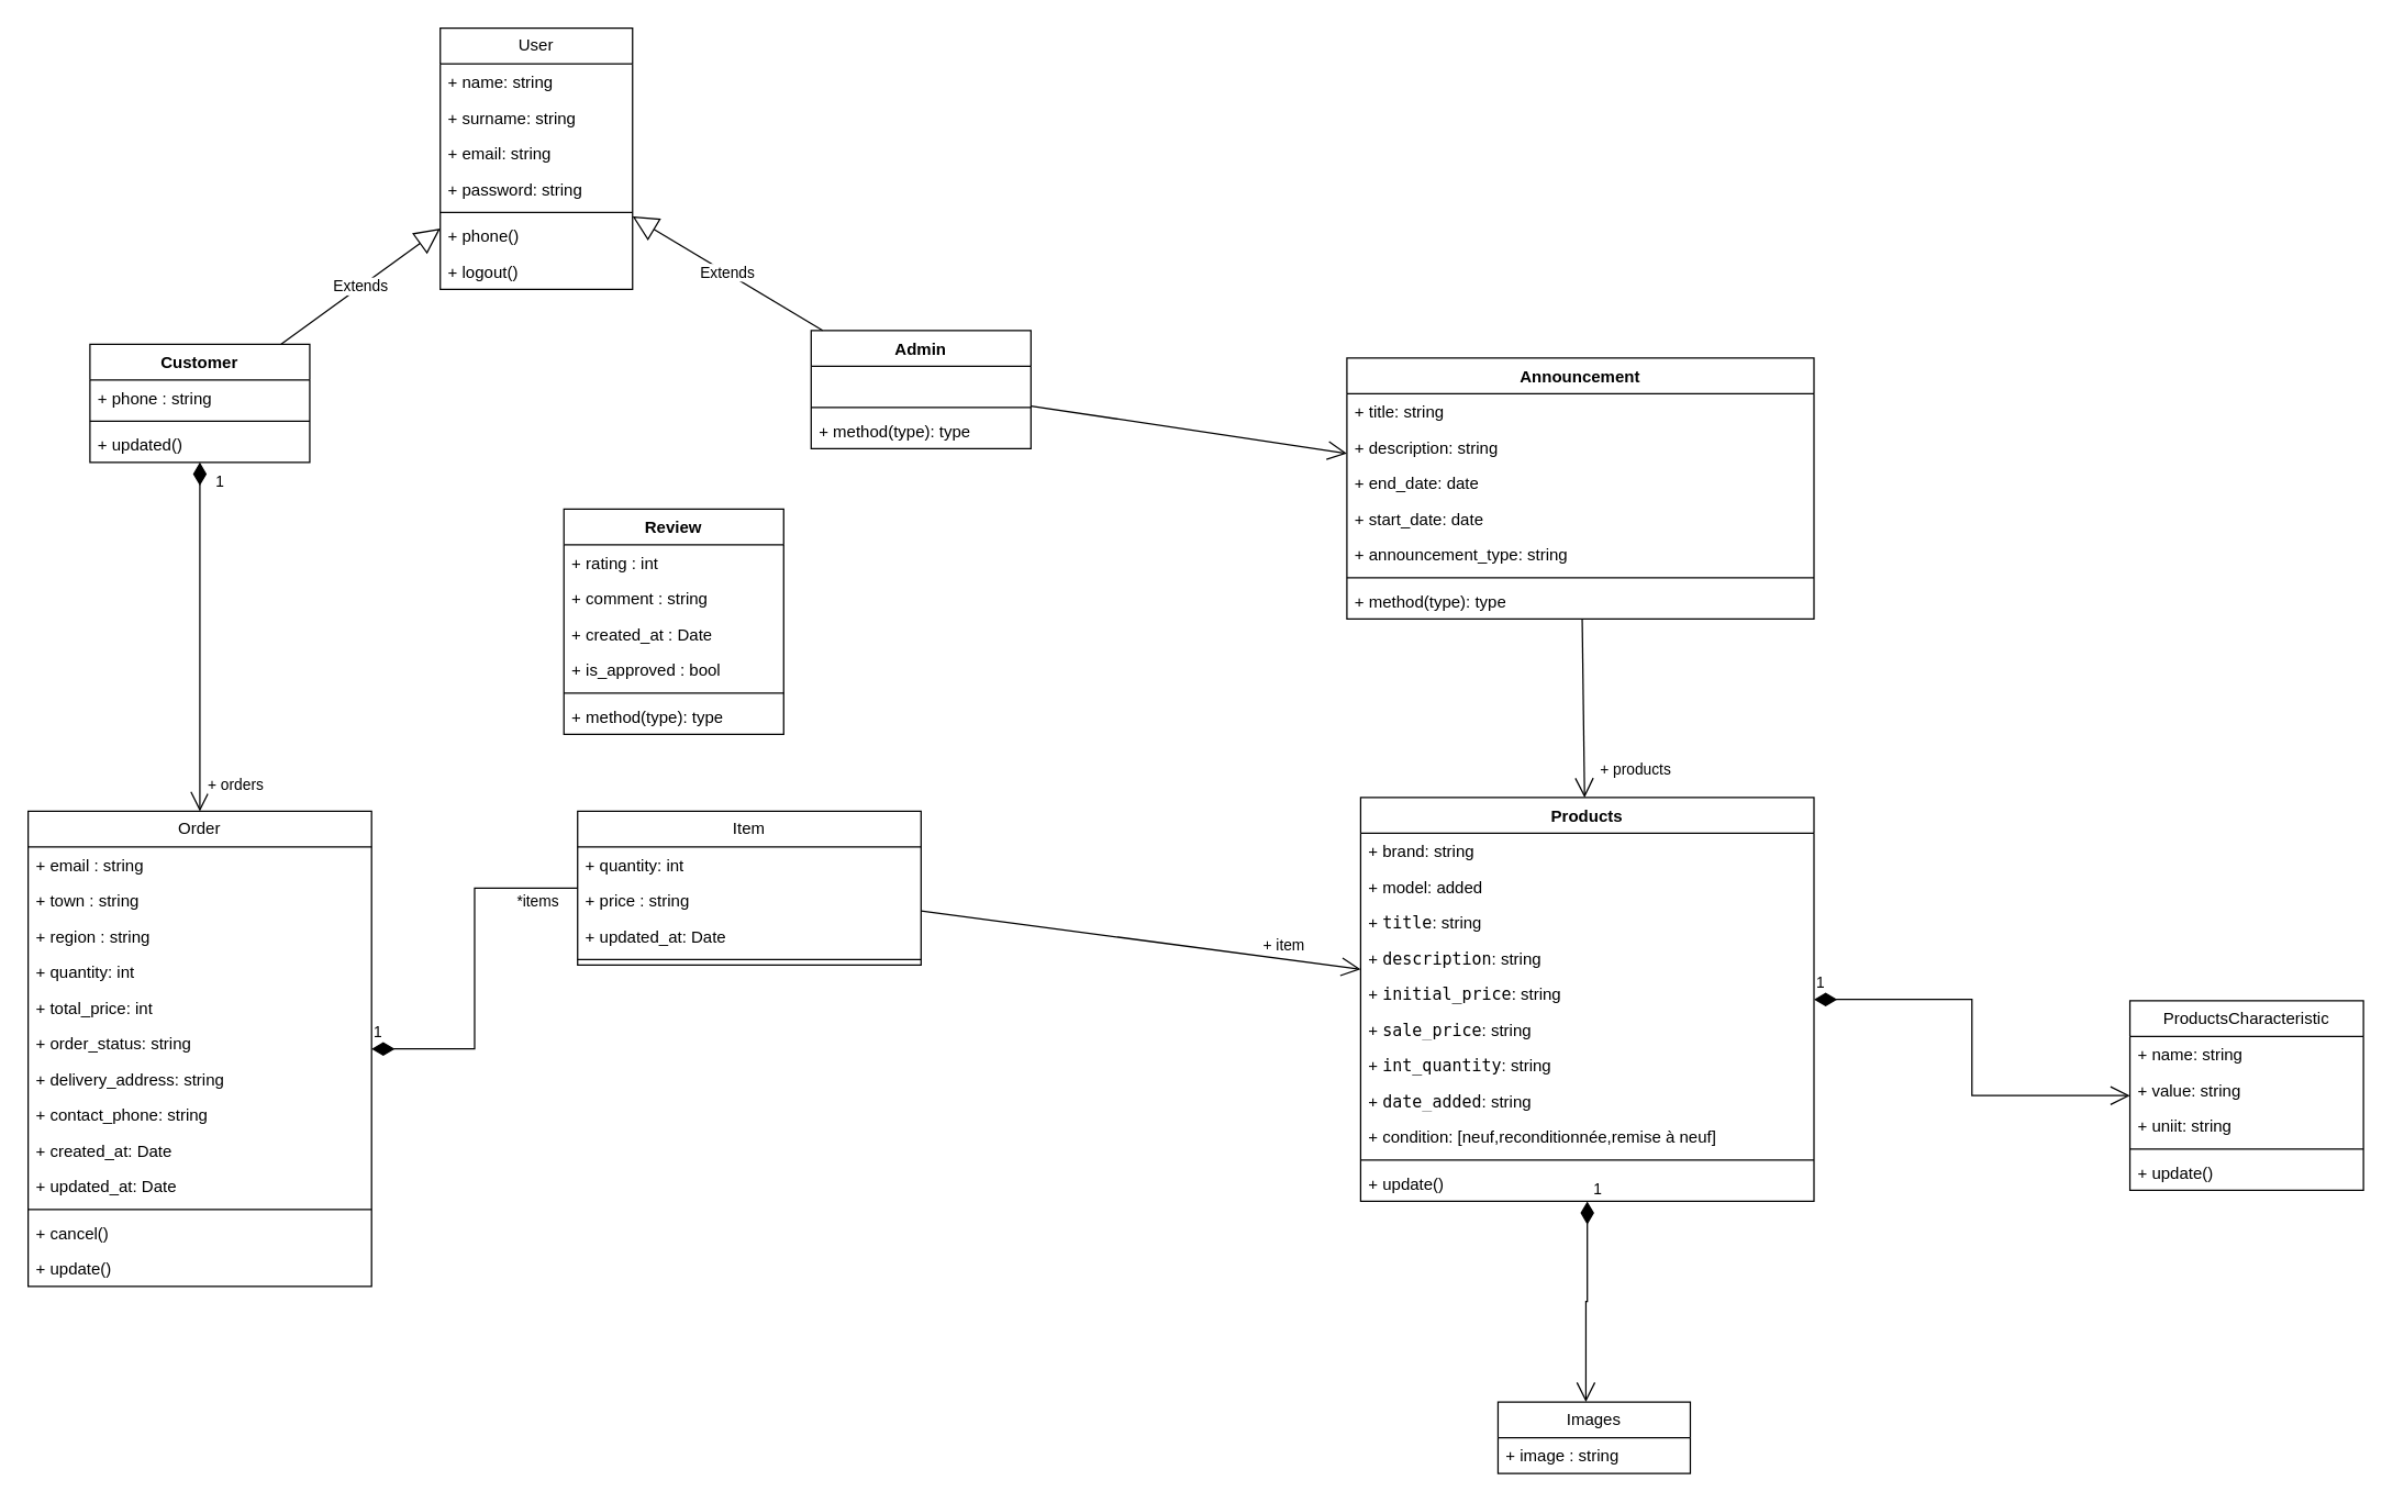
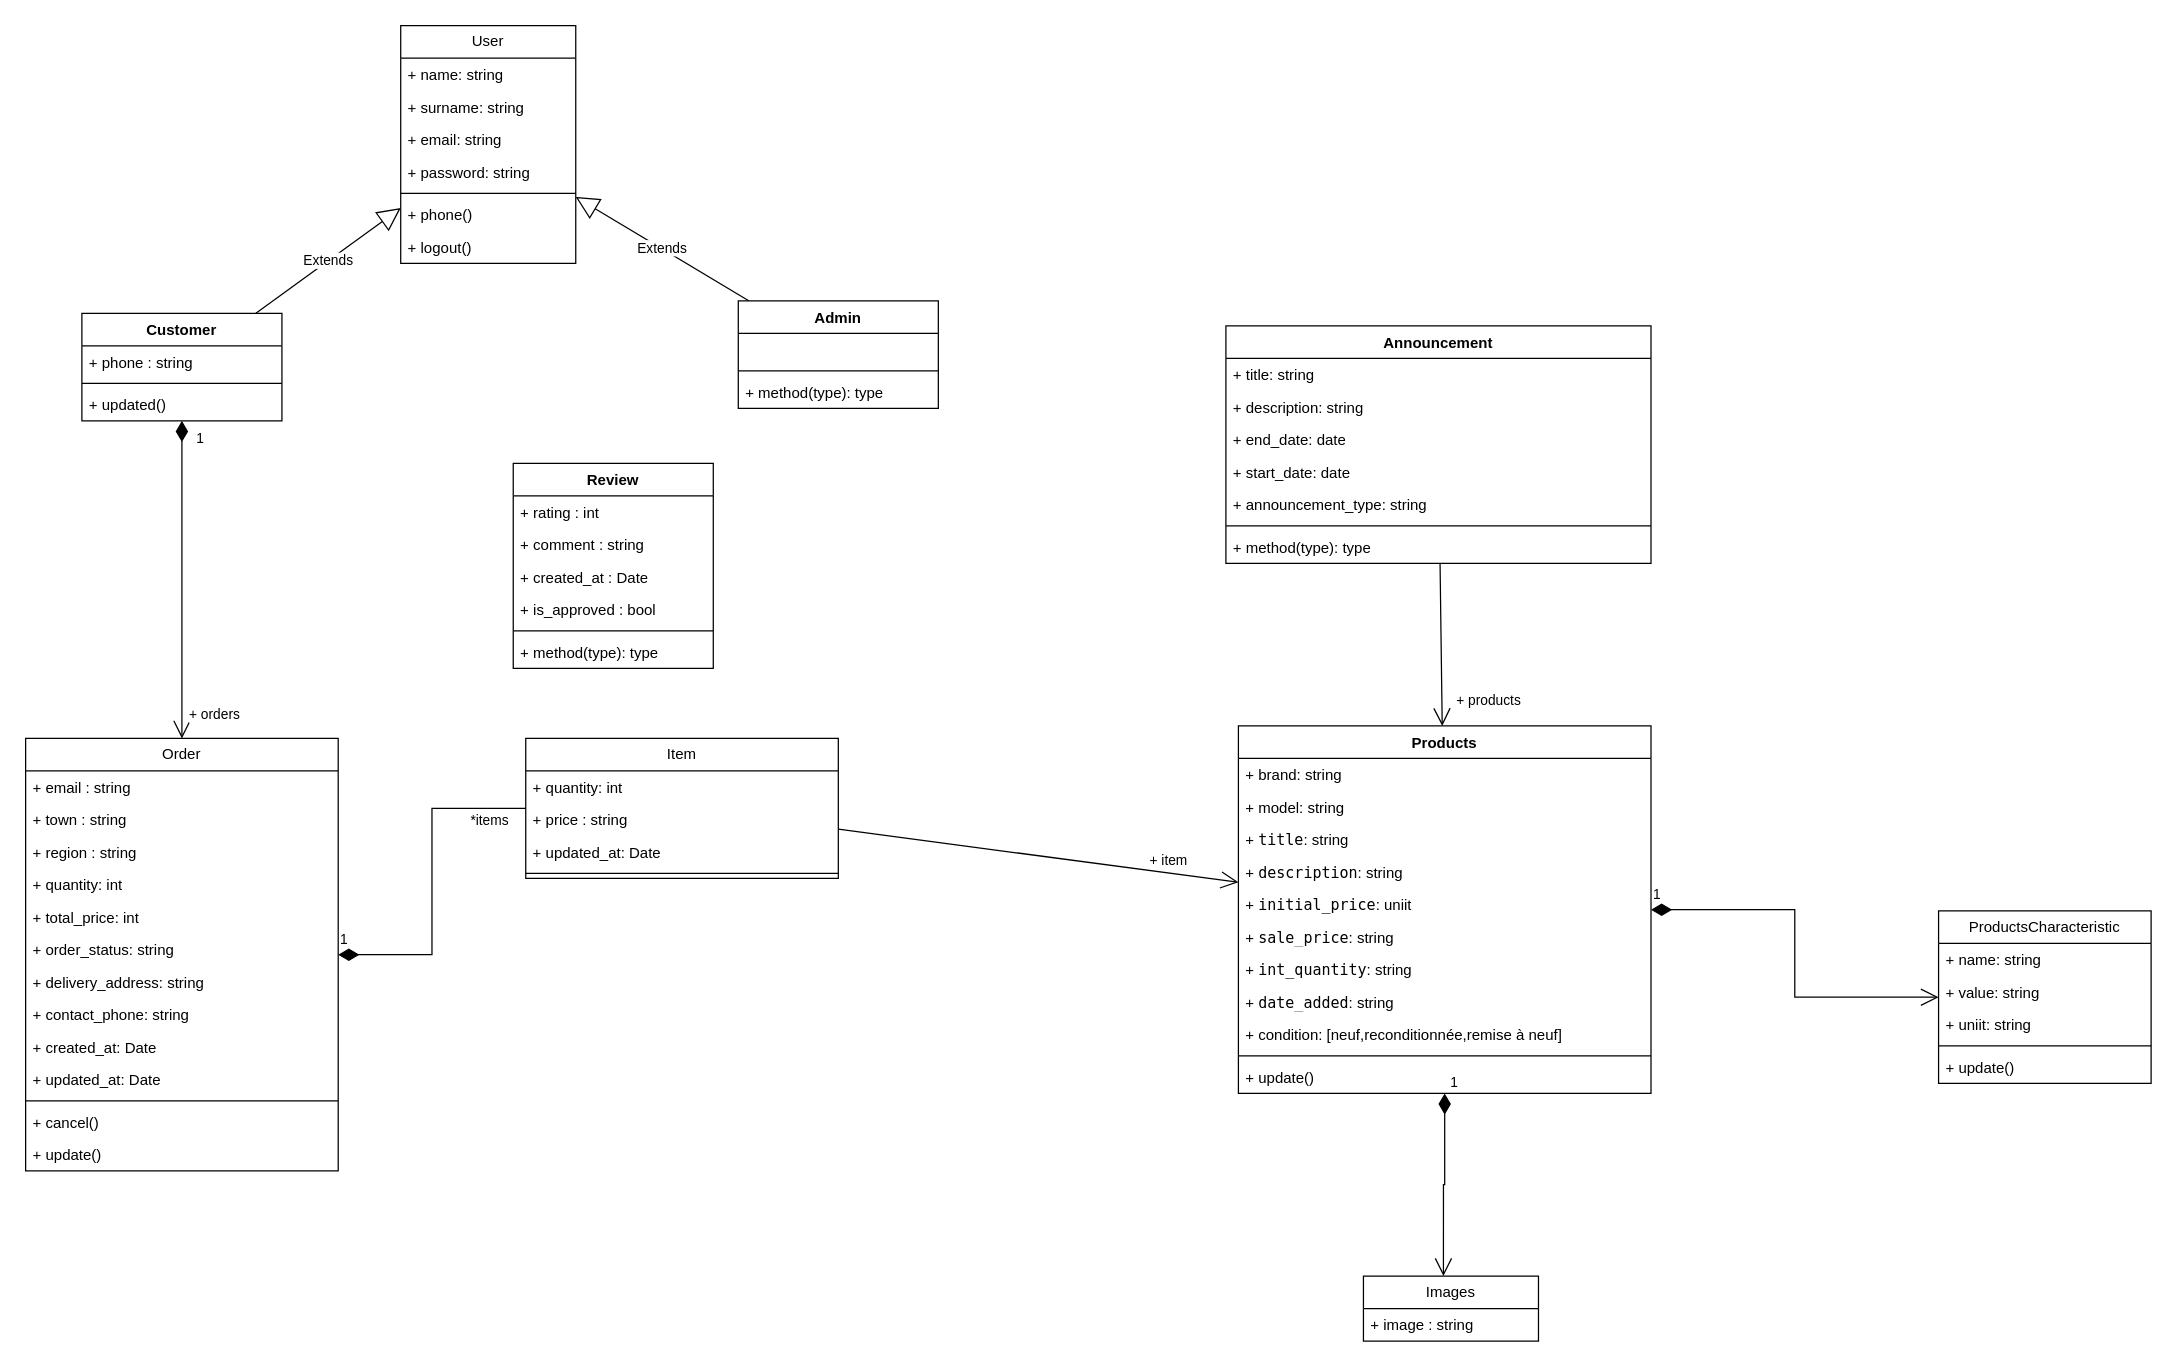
- <mxCell id="78" value="" style="endArrow=open;endFill=1;endSize=12;html=1;rounded=0;" edge="1" parent="1" source="10" target="70"><mxGeometry width="160" relative="1" as="geometry"><mxPoint x="630" y="470" as="sourcePoint" /><mxPoint x="790" y="470" as="targetPoint" /></mxGeometry></mxCell>
- <mxCell id="22" value="+&amp;nbsp;model: added" style="text;strokeColor=none;fillColor=none;align=left;verticalAlign=top;spacingLeft=4;spacingRight=4;overflow=hidden;rotatable=0;points=[[0,0.5],[1,0.5]];portConstraint=eastwest;whiteSpace=wrap;html=1;" vertex="1" parent="20"><mxGeometry y="52" width="330" height="26" as="geometry" /></mxCell>
+ <mxCell id="22" value="+&amp;nbsp;model: string" style="text;strokeColor=none;fillColor=none;align=left;verticalAlign=top;spacingLeft=4;spacingRight=4;overflow=hidden;rotatable=0;points=[[0,0.5],[1,0.5]];portConstraint=eastwest;whiteSpace=wrap;html=1;" vertex="1" parent="20"><mxGeometry y="52" width="330" height="26" as="geometry" /></mxCell>
- <mxCell id="25" value="+&amp;nbsp;&lt;code&gt;initial_price&lt;/code&gt;: string" style="text;strokeColor=none;fillColor=none;align=left;verticalAlign=top;spacingLeft=4;spacingRight=4;overflow=hidden;rotatable=0;points=[[0,0.5],[1,0.5]];portConstraint=eastwest;whiteSpace=wrap;html=1;" vertex="1" parent="20"><mxGeometry y="130" width="330" height="26" as="geometry" /></mxCell>
+ <mxCell id="25" value="+&amp;nbsp;&lt;code&gt;initial_price&lt;/code&gt;: uniit" style="text;strokeColor=none;fillColor=none;align=left;verticalAlign=top;spacingLeft=4;spacingRight=4;overflow=hidden;rotatable=0;points=[[0,0.5],[1,0.5]];portConstraint=eastwest;whiteSpace=wrap;html=1;" vertex="1" parent="20"><mxGeometry y="130" width="330" height="26" as="geometry" /></mxCell>
